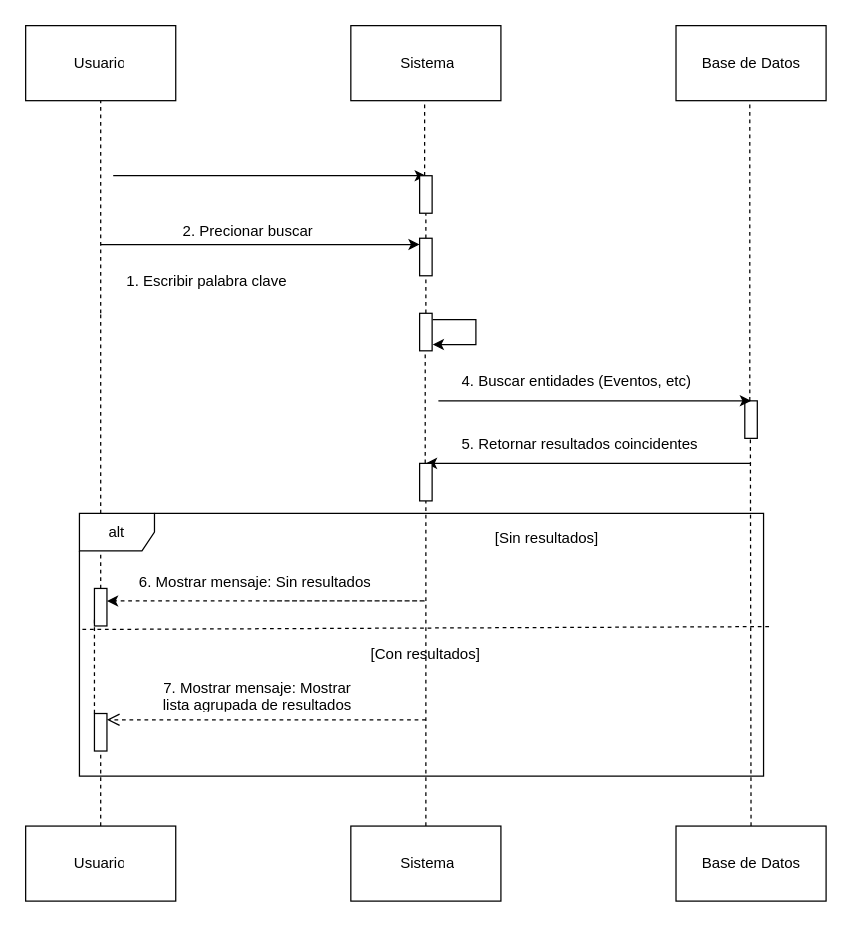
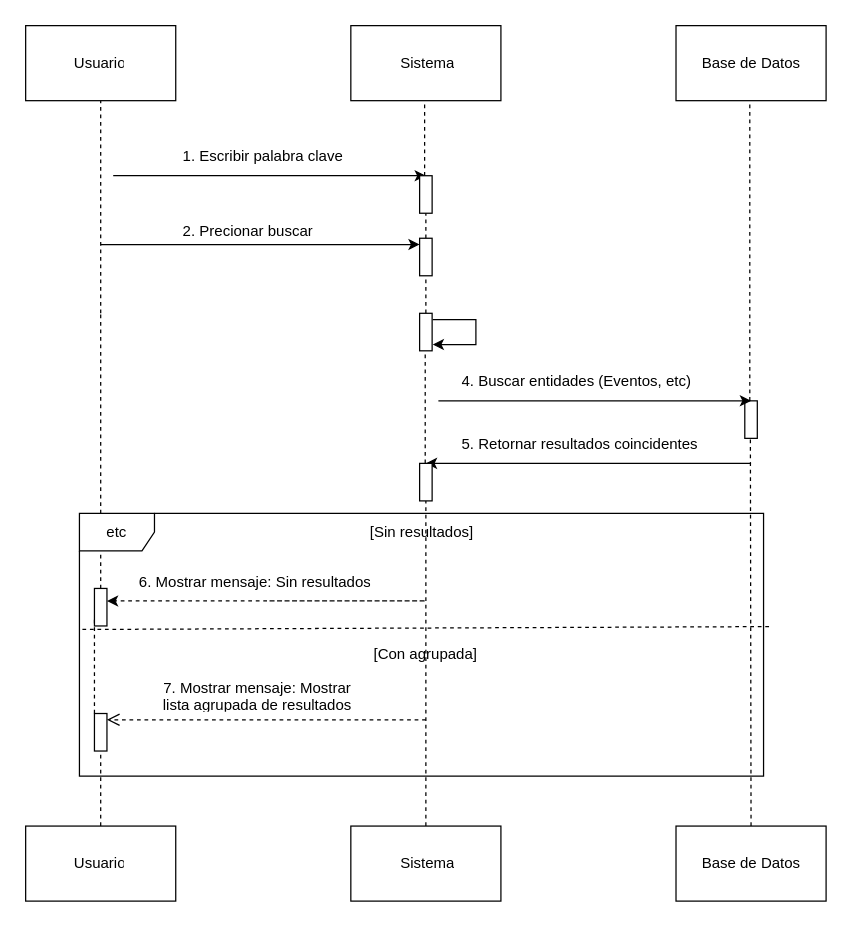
- <mxCell id="9" value="1. Escribir palabra clave" style="text;strokeColor=none;fillColor=none;align=left;verticalAlign=middle;spacingLeft=4;spacingRight=4;overflow=hidden;points=[[0,0.5],[1,0.5]];portConstraint=eastwest;rotatable=0;whiteSpace=wrap;html=1;" vertex="1" parent="1"><mxGeometry x="95" y="210" width="140" height="30" as="geometry" /></mxCell>
+ <mxCell id="9" value="1. Escribir palabra clave" style="text;strokeColor=none;fillColor=none;align=left;verticalAlign=middle;spacingLeft=4;spacingRight=4;overflow=hidden;points=[[0,0.5],[1,0.5]];portConstraint=eastwest;rotatable=0;whiteSpace=wrap;html=1;" vertex="1" parent="1"><mxGeometry x="140" y="110" width="140" height="30" as="geometry" /></mxCell>
- <mxCell id="46" value="alt" style="shape=umlFrame;whiteSpace=wrap;html=1;pointerEvents=0;" vertex="1" parent="1"><mxGeometry x="63" y="410" width="547" height="210" as="geometry" /></mxCell>
+ <mxCell id="46" value="etc" style="shape=umlFrame;whiteSpace=wrap;html=1;pointerEvents=0;" vertex="1" parent="1"><mxGeometry x="63" y="410" width="547" height="210" as="geometry" /></mxCell>
- <mxCell id="47" value="[Sin resultados]" style="text;html=1;align=center;verticalAlign=middle;whiteSpace=wrap;rounded=0;" vertex="1" parent="1"><mxGeometry x="391.5" y="415" width="90" height="30" as="geometry" /></mxCell>
+ <mxCell id="47" value="[Sin resultados]" style="text;html=1;align=center;verticalAlign=middle;whiteSpace=wrap;rounded=0;" vertex="1" parent="1"><mxGeometry x="291.5" y="410" width="90" height="30" as="geometry" /></mxCell>
- <mxCell id="48" value="[Con resultados]" style="text;html=1;align=center;verticalAlign=middle;whiteSpace=wrap;rounded=0;" vertex="1" parent="1"><mxGeometry x="295" y="507.5" width="90" height="30" as="geometry" /></mxCell>
+ <mxCell id="48" value="[Con agrupada]" style="text;html=1;align=center;verticalAlign=middle;whiteSpace=wrap;rounded=0;" vertex="1" parent="1"><mxGeometry x="295" y="507.5" width="90" height="30" as="geometry" /></mxCell>
